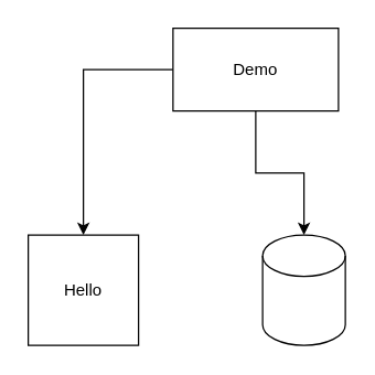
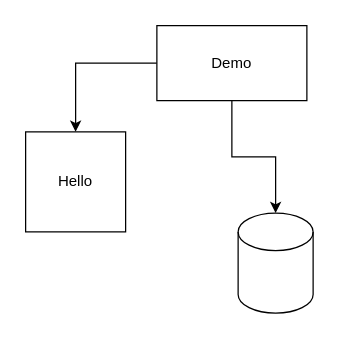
- <mxCell id="5" value="Hello" style="whiteSpace=wrap;html=1;aspect=fixed;" vertex="1" parent="1"><mxGeometry x="20" y="170" width="80" height="80" as="geometry" /></mxCell>
+ <mxCell id="5" value="Hello" style="whiteSpace=wrap;html=1;aspect=fixed;" vertex="1" parent="1"><mxGeometry x="20" y="105" width="80" height="80" as="geometry" /></mxCell>
